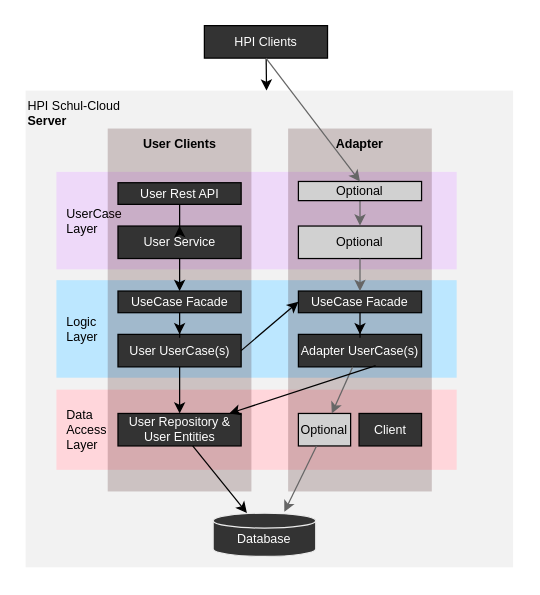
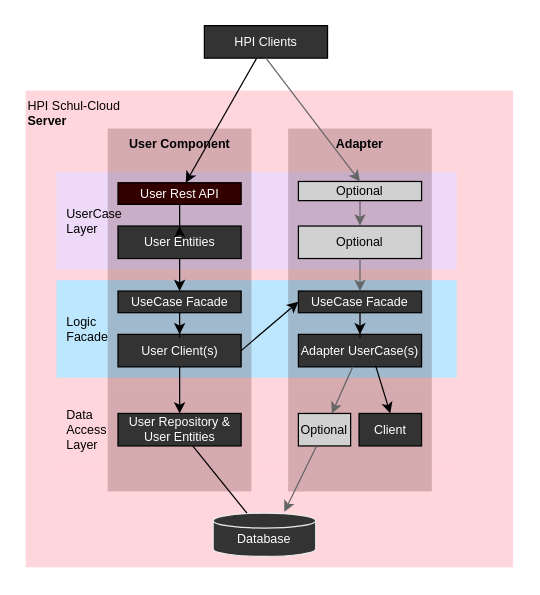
- <mxCell id="17" style="rounded=0;orthogonalLoop=1;jettySize=auto;html=1;fontSize=10;fontColor=#FFFFFF;" parent="1" source="18" target="2" edge="1"><mxGeometry relative="1" as="geometry" /></mxCell>
+ <mxCell id="17" style="rounded=0;orthogonalLoop=1;jettySize=auto;html=1;fontSize=10;fontColor=#FFFFFF;" parent="1" source="18" target="10" edge="1"><mxGeometry relative="1" as="geometry" /></mxCell>
- <mxCell id="2" value="HPI Schul-Cloud &lt;br style=&quot;font-size: 10px;&quot;&gt;&lt;b style=&quot;font-size: 10px;&quot;&gt;Server&lt;/b&gt;" style="rounded=0;whiteSpace=wrap;html=1;fontSize=10;align=left;verticalAlign=top;strokeColor=none;fillColor=#F2F2F2;" parent="1" vertex="1"><mxGeometry x="20" y="72" width="390" height="381.33" as="geometry" /></mxCell>
+ <mxCell id="2" value="HPI Schul-Cloud &lt;br style=&quot;font-size: 10px;&quot;&gt;&lt;b style=&quot;font-size: 10px;&quot;&gt;Server&lt;/b&gt;" style="rounded=0;whiteSpace=wrap;html=1;fontSize=10;align=left;verticalAlign=top;strokeColor=none;fillColor=#ffd6db;" parent="1" vertex="1"><mxGeometry x="20" y="72" width="390" height="381.33" as="geometry" /></mxCell>
- <mxCell id="6" value="User Clients" style="rounded=0;whiteSpace=wrap;html=1;align=center;opacity=20;fillColor=#330000;labelPosition=center;verticalLabelPosition=middle;verticalAlign=top;fontStyle=1;fontSize=10;strokeColor=none;" parent="1" vertex="1"><mxGeometry x="85.684" y="102.333" width="114.947" height="290.331" as="geometry" /></mxCell>
+ <mxCell id="6" value="User Component" style="rounded=0;whiteSpace=wrap;html=1;align=center;opacity=20;fillColor=#330000;labelPosition=center;verticalLabelPosition=middle;verticalAlign=top;fontStyle=1;fontSize=10;strokeColor=none;" parent="1" vertex="1"><mxGeometry x="85.684" y="102.333" width="114.947" height="290.331" as="geometry" /></mxCell>
- <mxCell id="10" value="User Rest API" style="rounded=0;whiteSpace=wrap;html=1;align=center;fillColor=#333333;fontColor=#FFFFFF;fontSize=10;" parent="1" vertex="1"><mxGeometry x="93.895" y="145.666" width="98.526" height="17.333" as="geometry" /></mxCell>
+ <mxCell id="10" value="User Rest API" style="rounded=0;whiteSpace=wrap;html=1;align=center;fillColor=#330000;fontColor=#FFFFFF;fontSize=10;" parent="1" vertex="1"><mxGeometry x="93.895" y="145.666" width="98.526" height="17.333" as="geometry" /></mxCell>
- <mxCell id="8" value="User Service" style="rounded=0;whiteSpace=wrap;html=1;align=center;fillColor=#333333;fontColor=#FFFFFF;fontSize=10;" parent="1" vertex="1"><mxGeometry x="93.895" y="180.332" width="98.526" height="26.0" as="geometry" /></mxCell>
+ <mxCell id="8" value="User Entities" style="rounded=0;whiteSpace=wrap;html=1;align=center;fillColor=#333333;fontColor=#FFFFFF;fontSize=10;" parent="1" vertex="1"><mxGeometry x="93.895" y="180.332" width="98.526" height="26.0" as="geometry" /></mxCell>
- <mxCell id="3" value="Logic &lt;br style=&quot;font-size: 10px;&quot;&gt;Layer" style="rounded=0;whiteSpace=wrap;html=1;align=left;spacingLeft=6;strokeColor=none;fillColor=#BCE7FF;fontSize=10;" parent="1" vertex="1"><mxGeometry x="44.632" y="223.665" width="320.211" height="77.999" as="geometry" /></mxCell>
+ <mxCell id="3" value="Logic &lt;br style=&quot;font-size: 10px;&quot;&gt;Facade" style="rounded=0;whiteSpace=wrap;html=1;align=left;spacingLeft=6;strokeColor=none;fillColor=#BCE7FF;fontSize=10;" parent="1" vertex="1"><mxGeometry x="44.632" y="223.665" width="320.211" height="77.999" as="geometry" /></mxCell>
- <mxCell id="11" value="User UserCase(s)" style="rounded=0;whiteSpace=wrap;html=1;align=center;fillColor=#333333;fontColor=#FFFFFF;fontSize=10;" parent="1" vertex="1"><mxGeometry x="93.895" y="266.998" width="98.526" height="26.0" as="geometry" /></mxCell>
+ <mxCell id="11" value="User Client(s)" style="rounded=0;whiteSpace=wrap;html=1;align=center;fillColor=#333333;fontColor=#FFFFFF;fontSize=10;" parent="1" vertex="1"><mxGeometry x="93.895" y="266.998" width="98.526" height="26.0" as="geometry" /></mxCell>
- <mxCell id="36" style="rounded=0;orthogonalLoop=1;jettySize=auto;html=1;fontSize=10;exitX=0.627;exitY=0.962;exitDx=0;exitDy=0;exitPerimeter=0;" edge="1" parent="1" source="26" target="15"><mxGeometry relative="1" as="geometry"><mxPoint x="153.2" y="302.998" as="sourcePoint" /><mxPoint x="153.2" y="340.264" as="targetPoint" /></mxGeometry></mxCell>
+ <mxCell id="36" style="rounded=0;orthogonalLoop=1;jettySize=auto;html=1;fontSize=10;exitX=0.627;exitY=0.962;exitDx=0;exitDy=0;entryX=0.5;entryY=0;entryDx=0;entryDy=0;exitPerimeter=0;" edge="1" parent="1" source="26" target="35"><mxGeometry relative="1" as="geometry"><mxPoint x="153.2" y="302.998" as="sourcePoint" /><mxPoint x="153.2" y="340.264" as="targetPoint" /></mxGeometry></mxCell>
- <mxCell id="20" style="rounded=0;orthogonalLoop=1;jettySize=auto;html=1;fontSize=10;fontColor=#FFFFFF;" parent="1" source="15" target="19" edge="1"><mxGeometry relative="1" as="geometry" /></mxCell>
+ <mxCell id="20" style="rounded=0;orthogonalLoop=1;jettySize=auto;html=1;fontSize=10;fontColor=#FFFFFF;endArrow=none;" parent="1" source="15" target="19" edge="1"><mxGeometry relative="1" as="geometry" /></mxCell>
